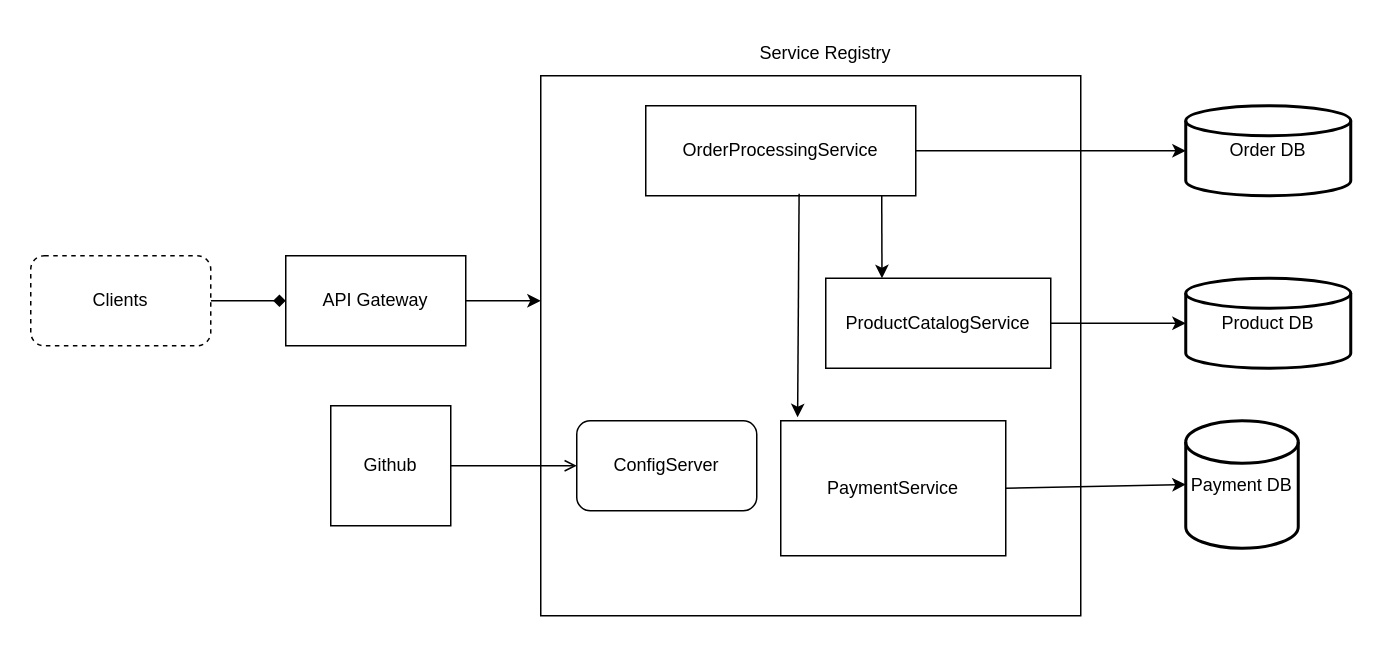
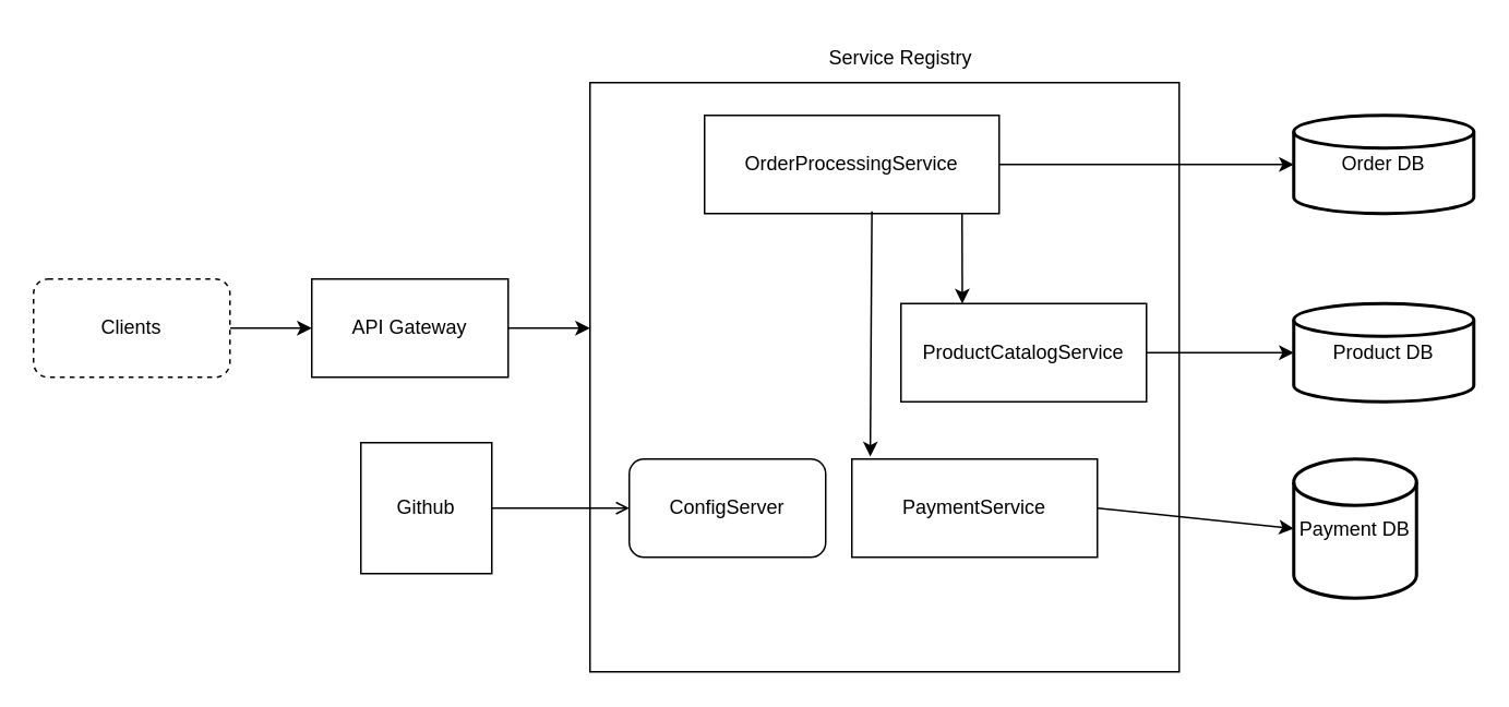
- <mxCell id="14" value="" style="edgeStyle=orthogonalEdgeStyle;rounded=0;orthogonalLoop=1;jettySize=auto;html=1;endArrow=diamond;" parent="1" source="15" target="12" edge="1"><mxGeometry relative="1" as="geometry" /></mxCell>
+ <mxCell id="14" value="" style="edgeStyle=orthogonalEdgeStyle;rounded=0;orthogonalLoop=1;jettySize=auto;html=1;" parent="1" source="15" target="12" edge="1"><mxGeometry relative="1" as="geometry" /></mxCell>
- <mxCell id="6" value="PaymentService" style="rounded=0;whiteSpace=wrap;html=1;" parent="1" vertex="1"><mxGeometry x="520" y="280" width="150" height="90" as="geometry" /></mxCell>
+ <mxCell id="6" value="PaymentService" style="rounded=0;whiteSpace=wrap;html=1;" parent="1" vertex="1"><mxGeometry x="520" y="280" width="150" height="60" as="geometry" /></mxCell>
